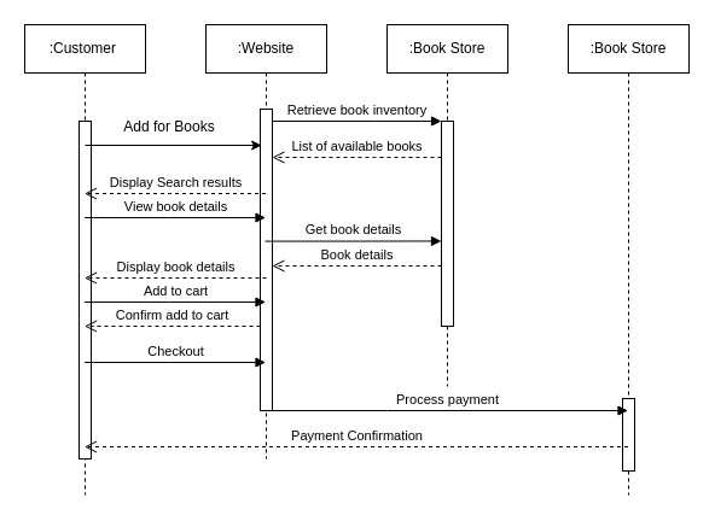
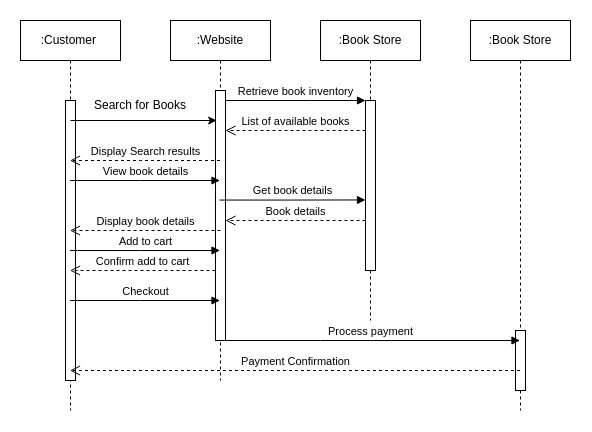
- <mxCell id="13" value="Add for Books" style="text;html=1;align=center;verticalAlign=middle;whiteSpace=wrap;rounded=0;" vertex="1" parent="1"><mxGeometry x="80" y="90" width="120" height="30" as="geometry" /></mxCell>
+ <mxCell id="13" value="Search for Books" style="text;html=1;align=center;verticalAlign=middle;whiteSpace=wrap;rounded=0;" vertex="1" parent="1"><mxGeometry x="80" y="90" width="120" height="30" as="geometry" /></mxCell>
